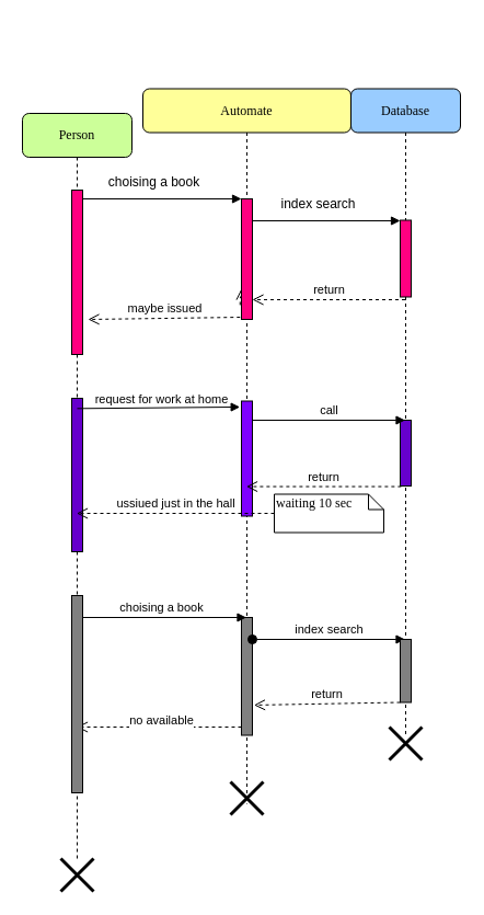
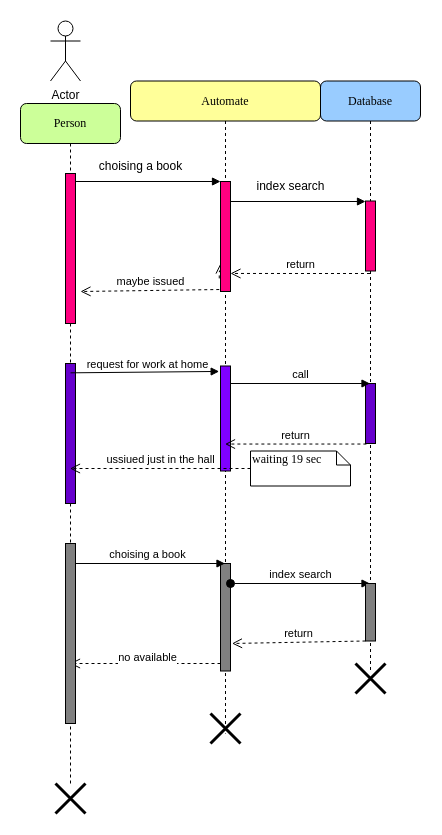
+ <mxCell id="23" value="Actor" style="shape=umlActor;verticalLabelPosition=bottom;verticalAlign=top;html=1;outlineConnect=0;" vertex="1" parent="1"><mxGeometry x="50" y="20.5" width="30" height="60" as="geometry" /></mxCell>
- <mxCell id="4" value="waiting 10 sec" style="shape=note;whiteSpace=wrap;html=1;size=14;verticalAlign=top;align=left;spacingTop=-6;rounded=0;shadow=0;comic=0;labelBackgroundColor=none;strokeWidth=1;fontFamily=Verdana;fontSize=12" parent="2" vertex="1"><mxGeometry x="120" y="370" width="100" height="35" as="geometry" /></mxCell>
+ <mxCell id="4" value="waiting 19 sec" style="shape=note;whiteSpace=wrap;html=1;size=14;verticalAlign=top;align=left;spacingTop=-6;rounded=0;shadow=0;comic=0;labelBackgroundColor=none;strokeWidth=1;fontFamily=Verdana;fontSize=12" parent="2" vertex="1"><mxGeometry x="120" y="370" width="100" height="35" as="geometry" /></mxCell>
